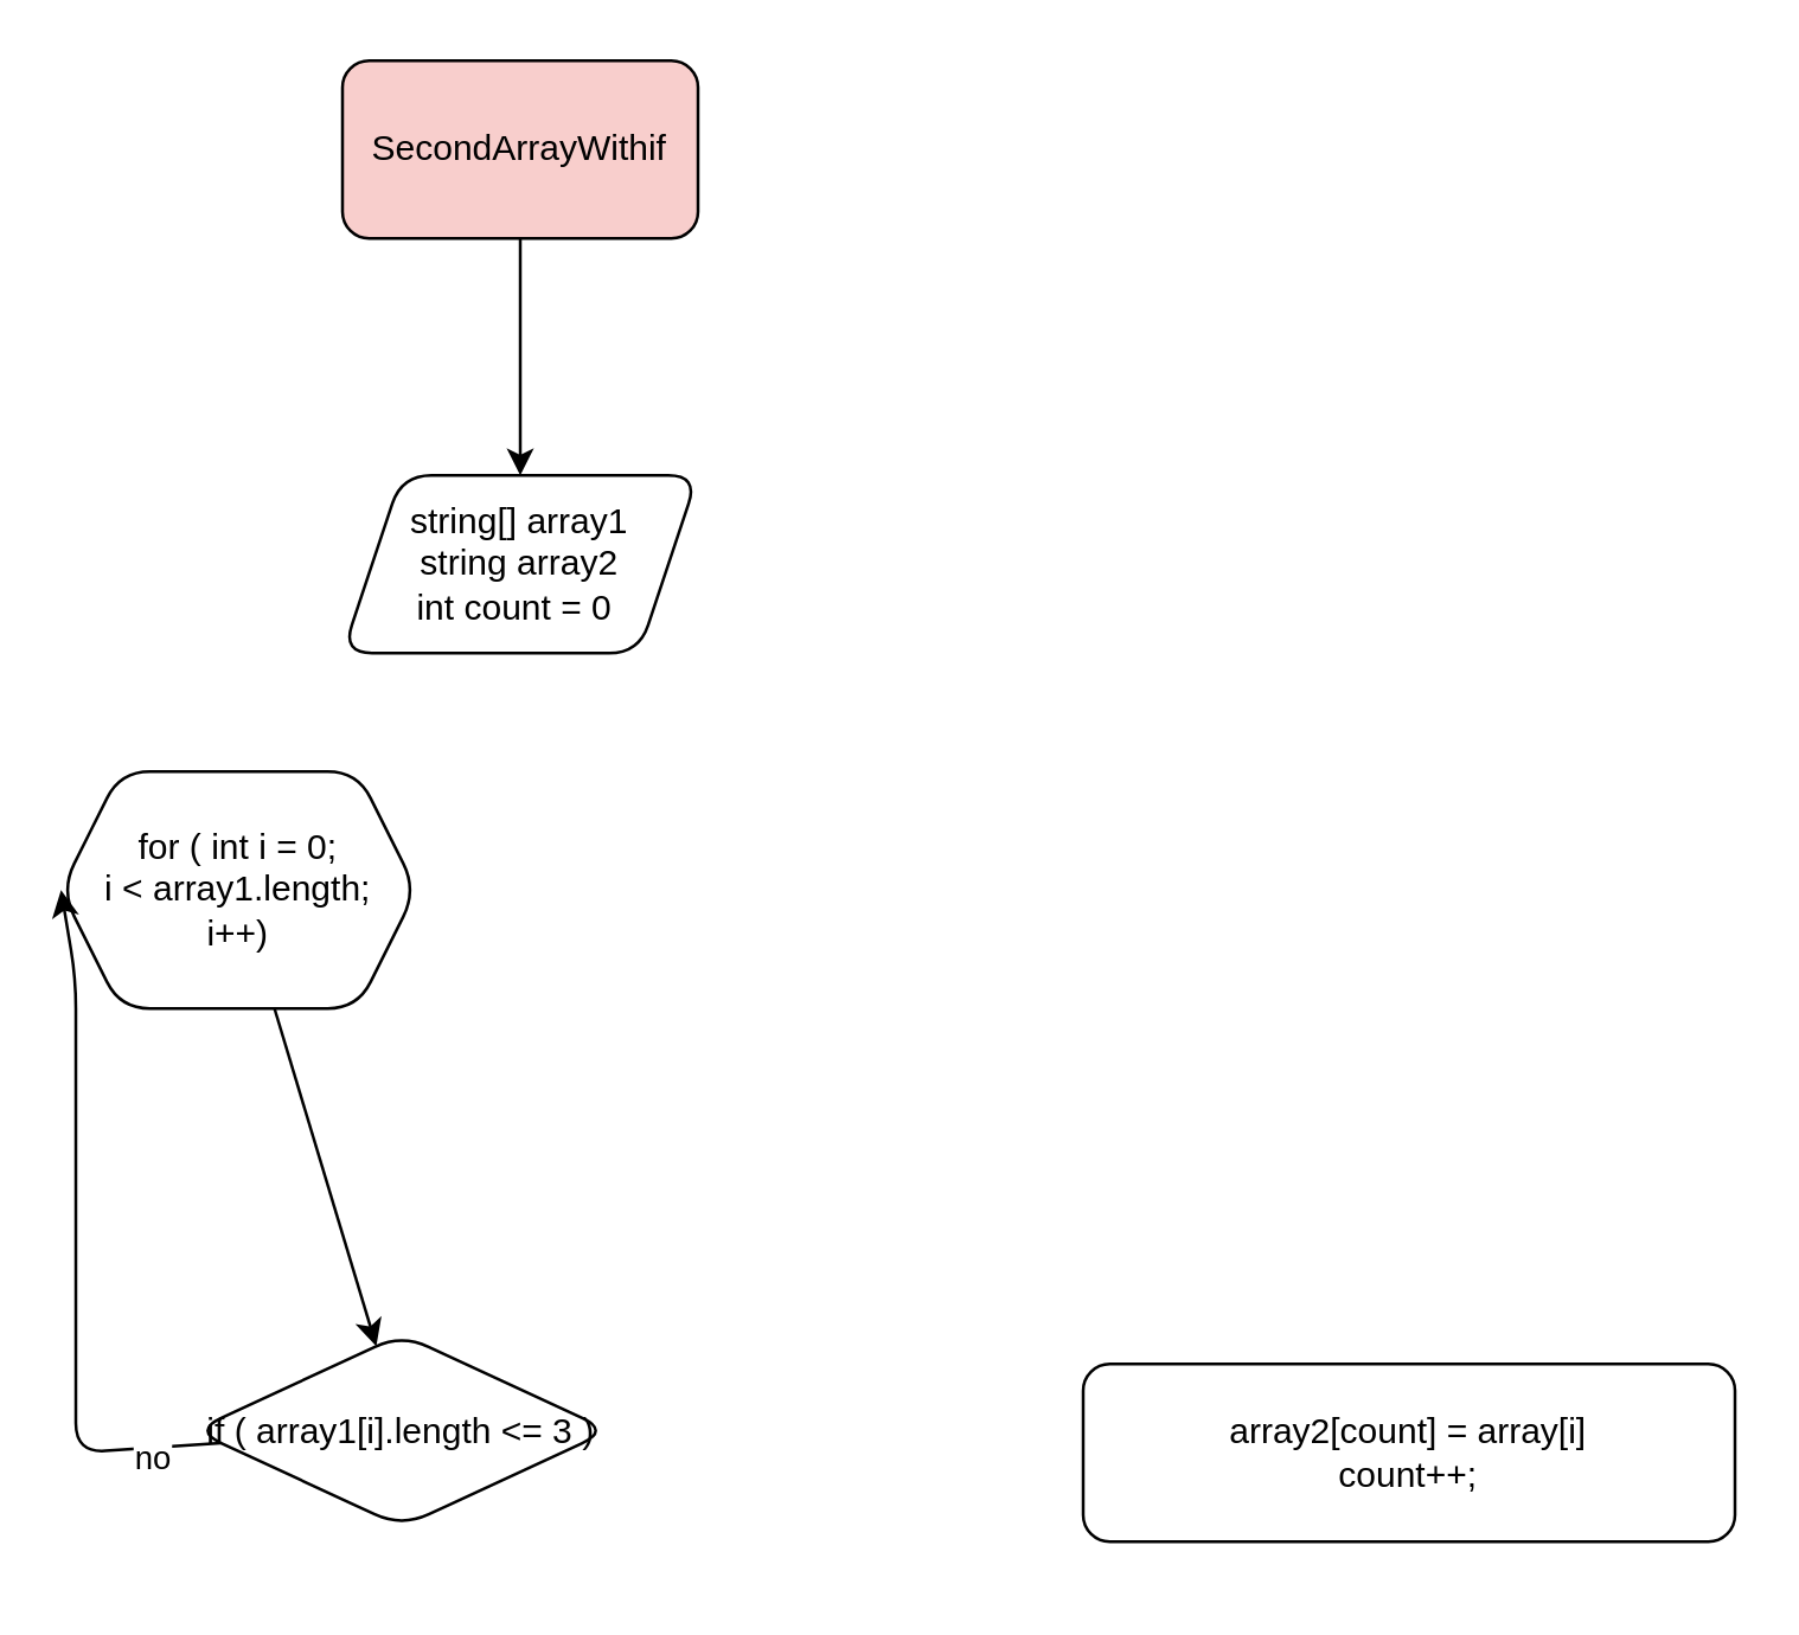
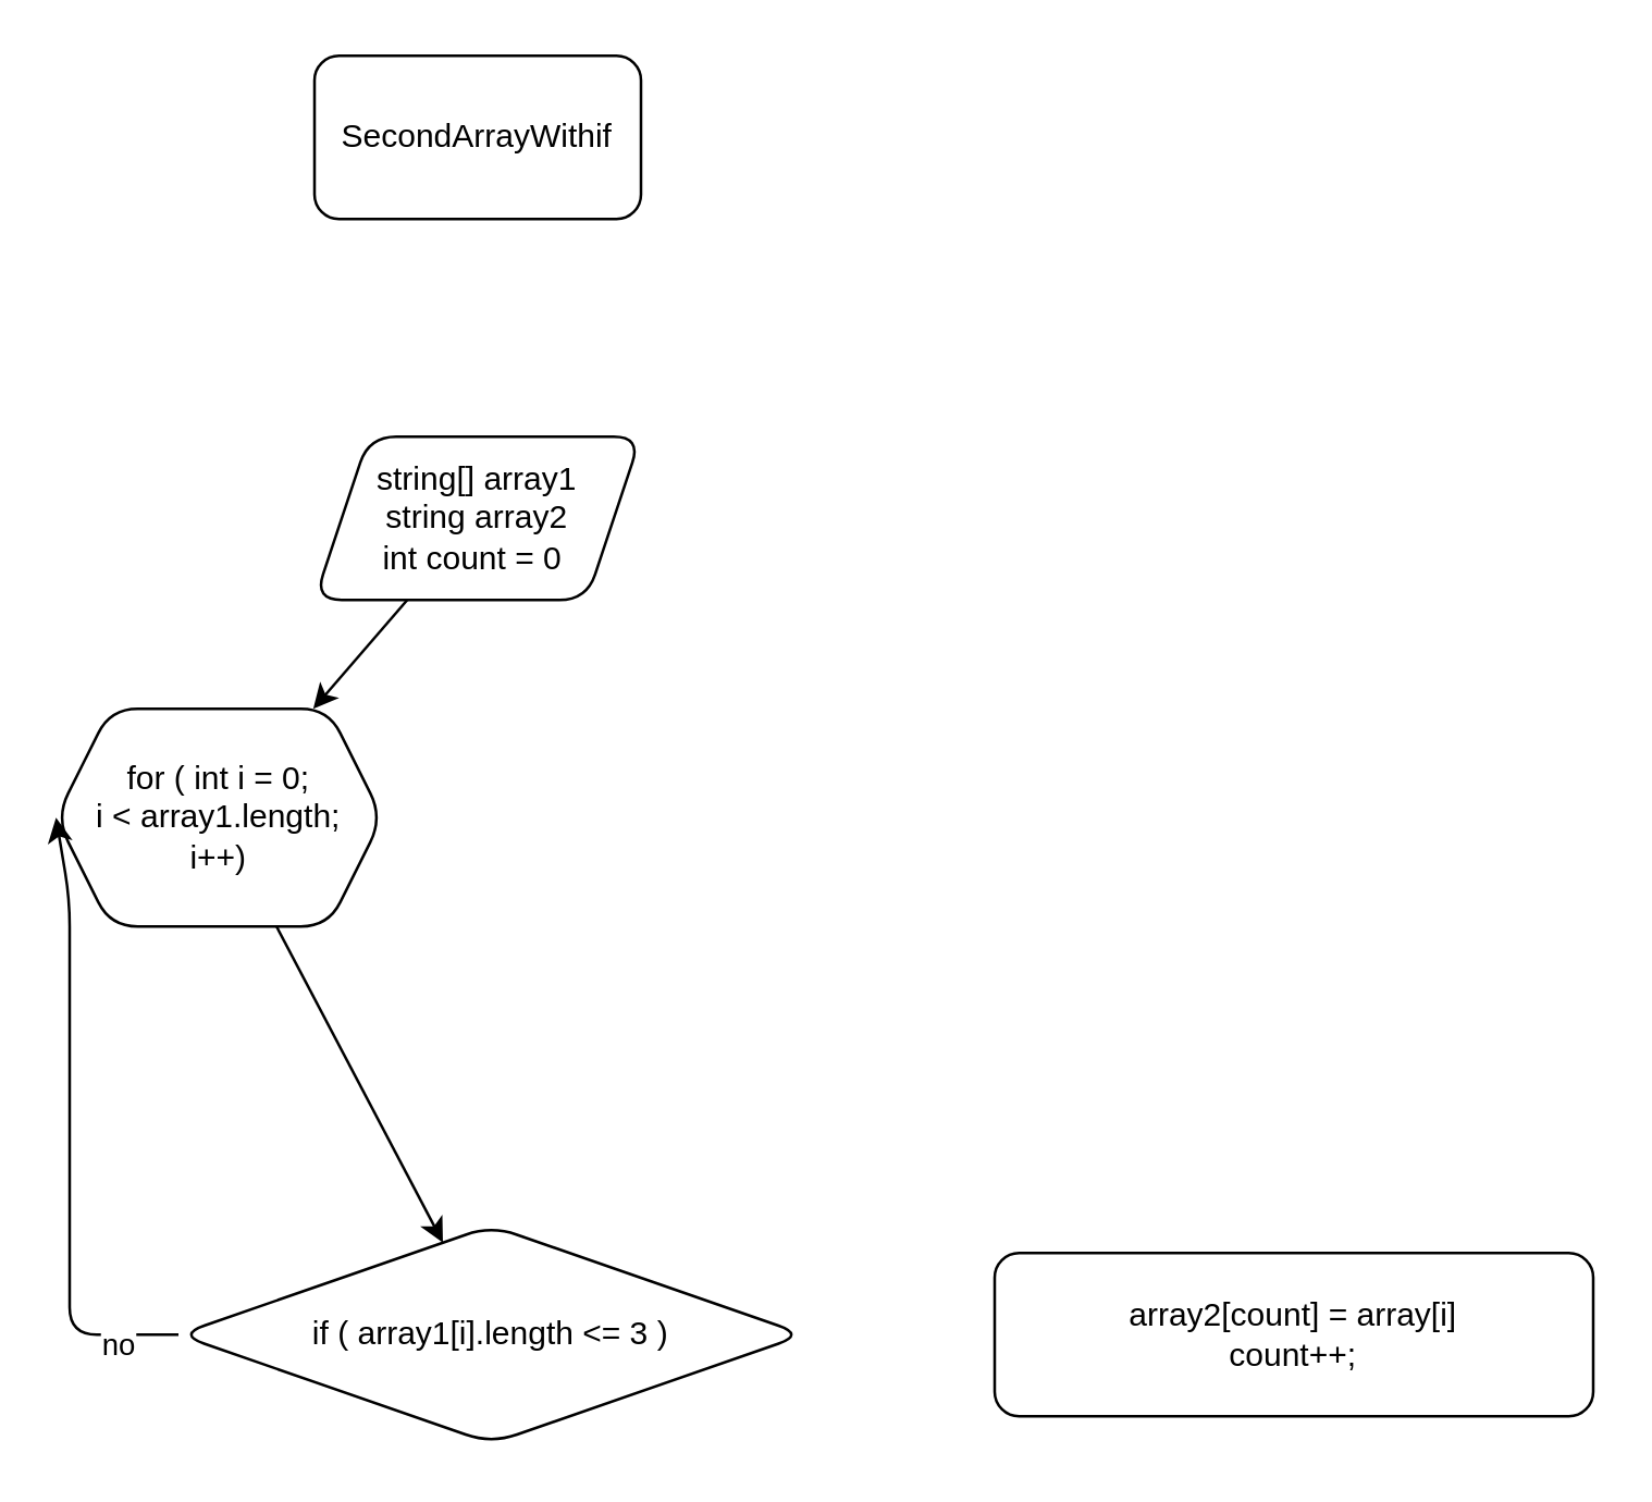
- <mxCell id="3" value="SecondArrayWithif" style="rounded=1;whiteSpace=wrap;html=1;fillColor=#f8cecc;" vertex="1" parent="1"><mxGeometry x="115" y="20" width="120" height="60" as="geometry" /></mxCell>
+ <mxCell id="3" value="SecondArrayWithif" style="rounded=1;whiteSpace=wrap;html=1;" vertex="1" parent="1"><mxGeometry x="115" y="20" width="120" height="60" as="geometry" /></mxCell>
- <mxCell id="2" value="" style="edgeStyle=none;html=1;" edge="1" parent="1" source="3" target="5"><mxGeometry relative="1" as="geometry" /></mxCell>
+ <mxCell id="4" value="" style="edgeStyle=none;html=1;" edge="1" parent="1" source="5" target="7"><mxGeometry relative="1" as="geometry" /></mxCell>
- <mxCell id="10" value="if ( array1[i].length &amp;lt;= 3 )" style="rhombus;whiteSpace=wrap;html=1;rounded=1;" vertex="1" parent="1"><mxGeometry x="65" y="450" width="140" height="65" as="geometry" /></mxCell>
+ <mxCell id="10" value="if ( array1[i].length &amp;lt;= 3 )" style="rhombus;whiteSpace=wrap;html=1;rounded=1;" vertex="1" parent="1"><mxGeometry x="65" y="450" width="230" height="80" as="geometry" /></mxCell>
